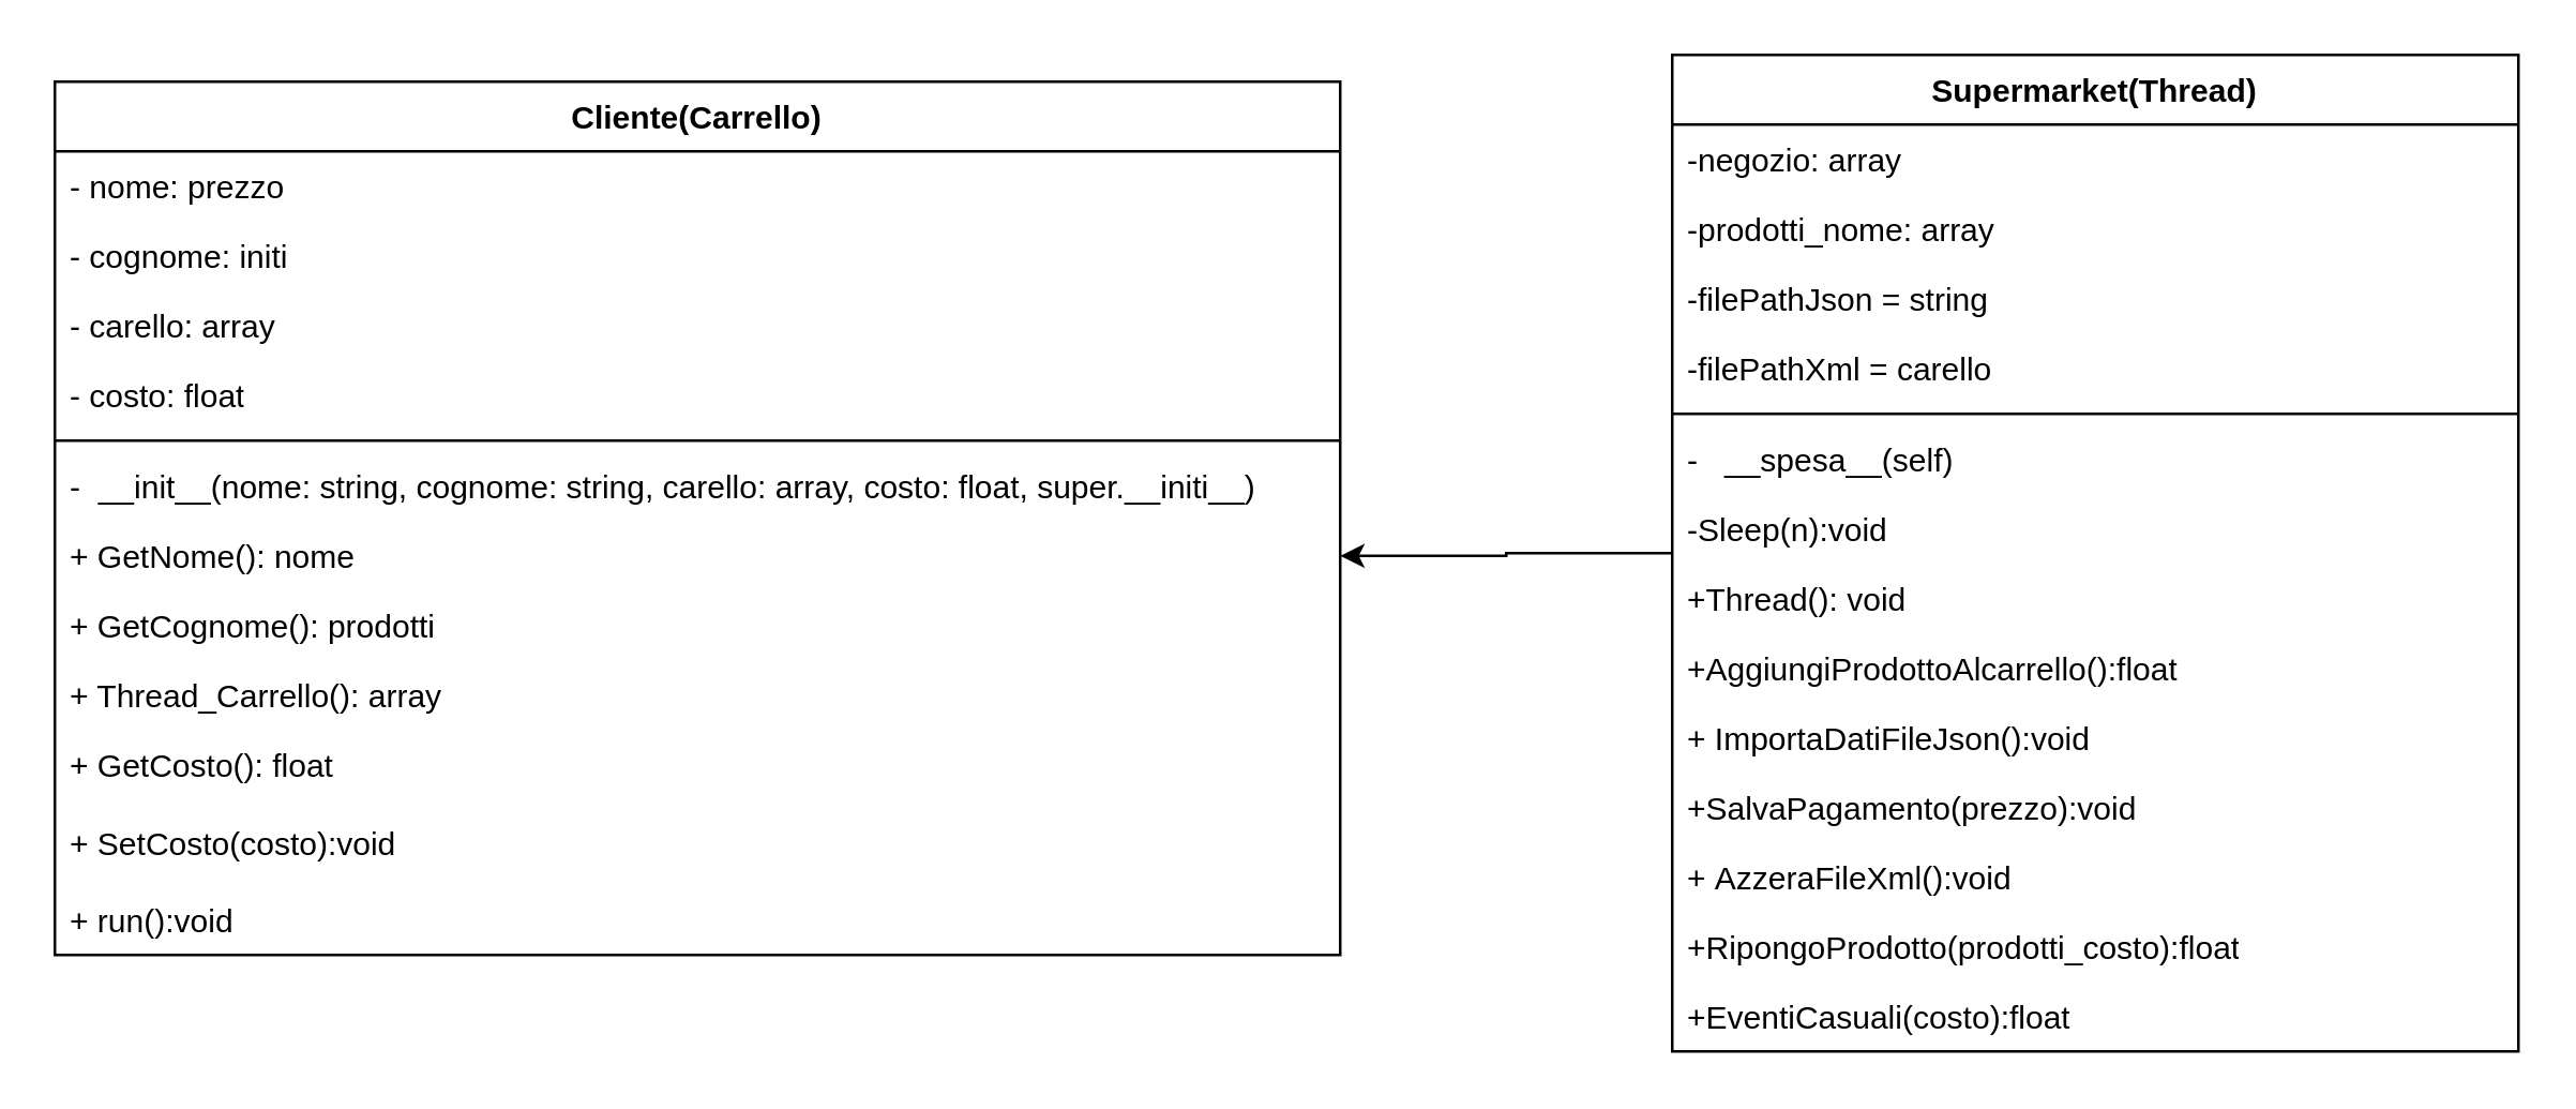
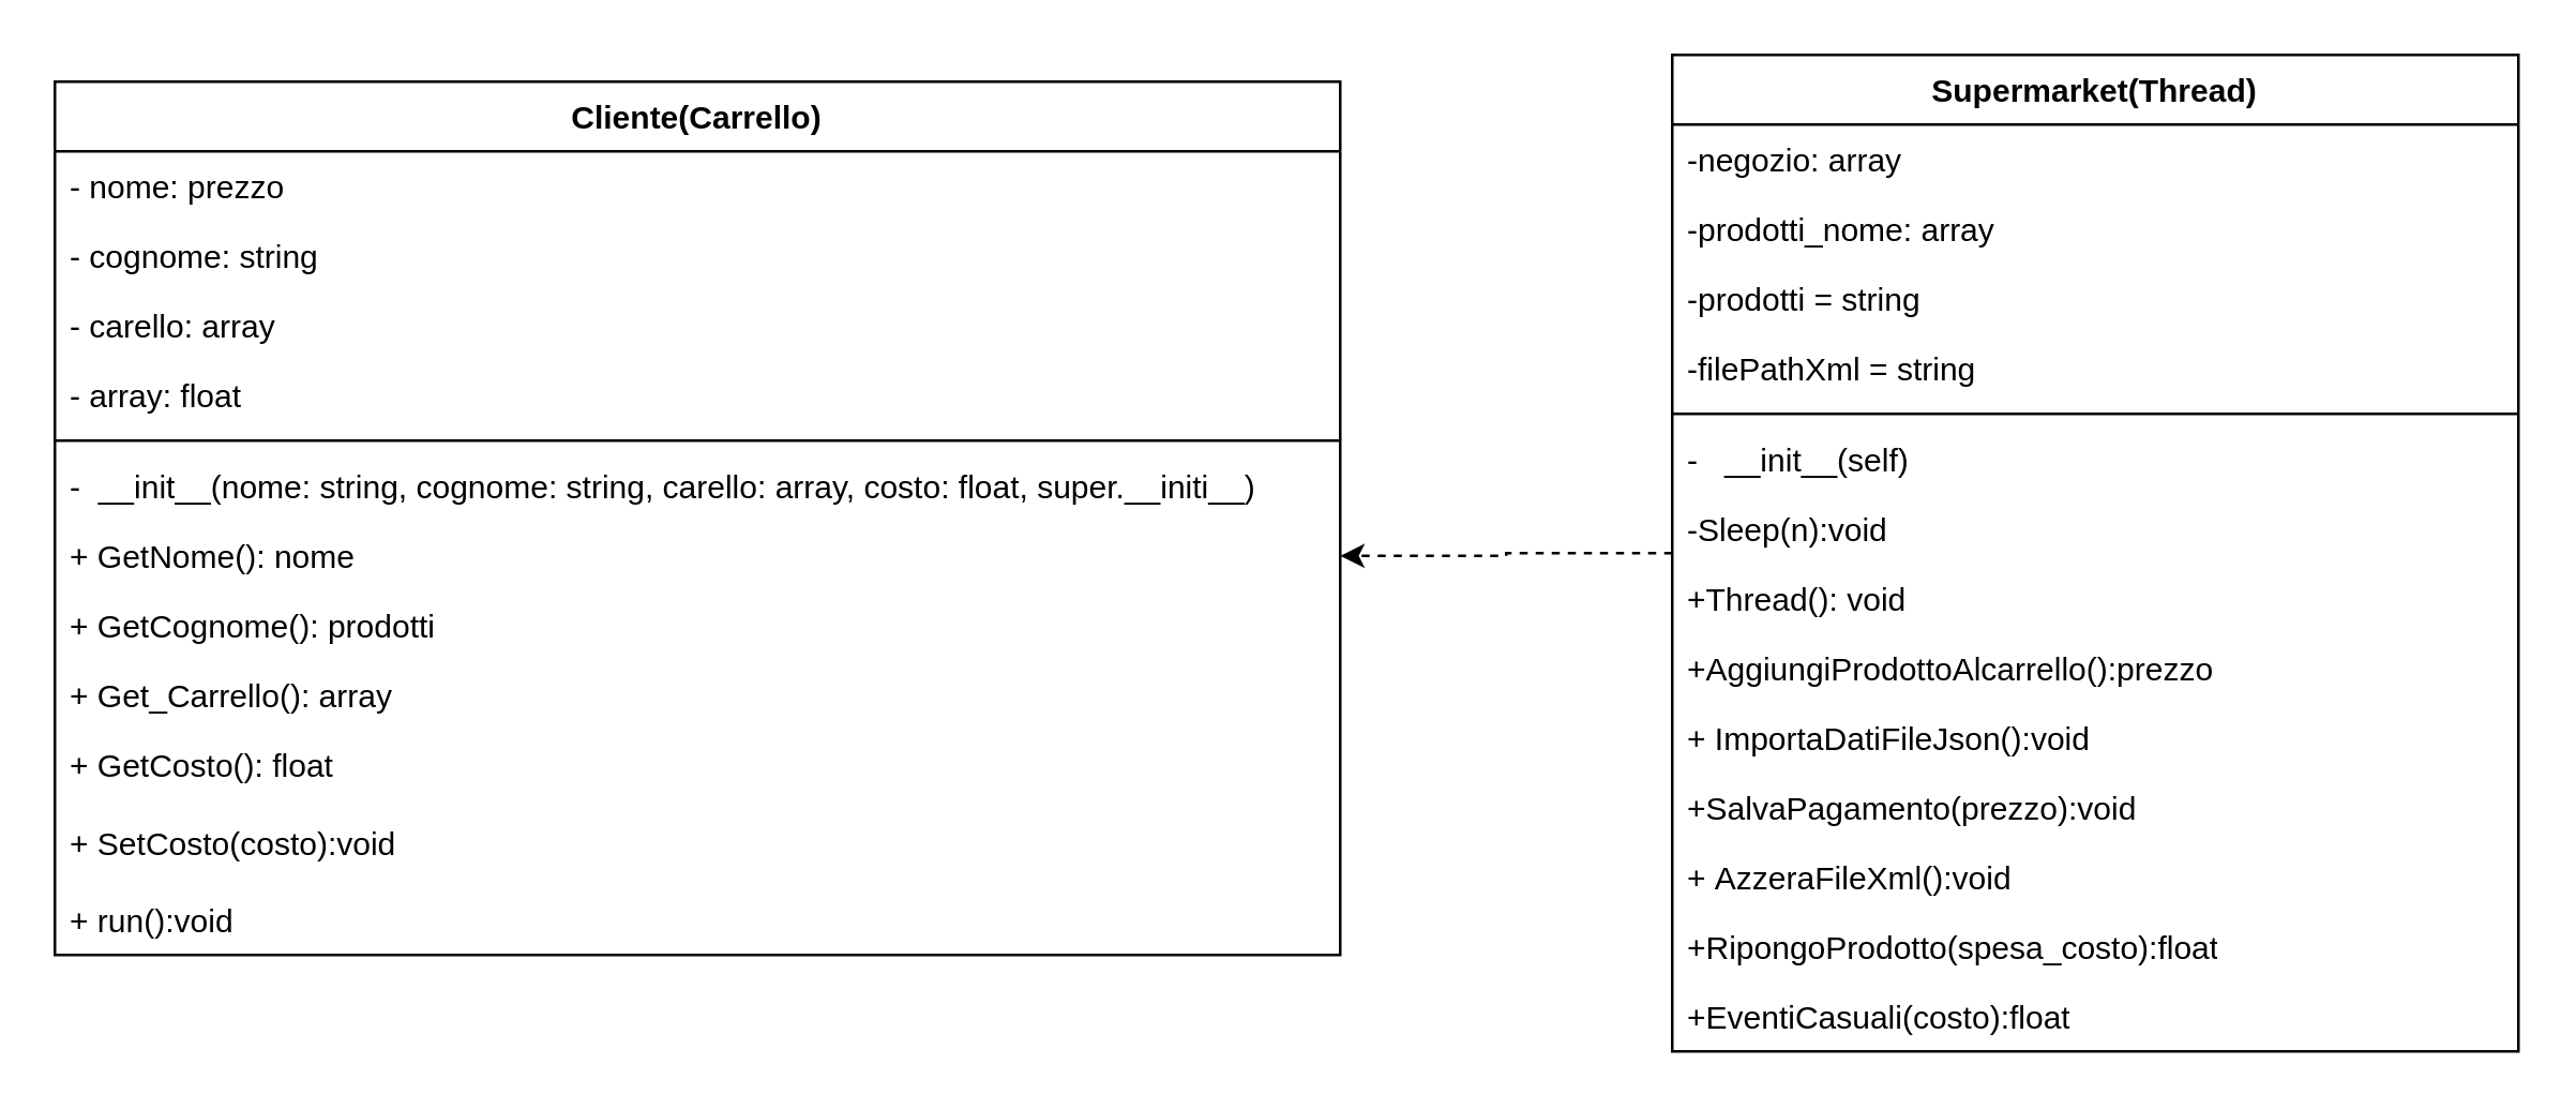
- <mxCell id="4" value="- cognome: initi" style="text;strokeColor=none;fillColor=none;align=left;verticalAlign=top;spacingLeft=4;spacingRight=4;overflow=hidden;rotatable=0;points=[[0,0.5],[1,0.5]];portConstraint=eastwest;whiteSpace=wrap;html=1;" parent="2" vertex="1"><mxGeometry y="52" width="480" height="26" as="geometry" /></mxCell>
+ <mxCell id="4" value="- cognome: string" style="text;strokeColor=none;fillColor=none;align=left;verticalAlign=top;spacingLeft=4;spacingRight=4;overflow=hidden;rotatable=0;points=[[0,0.5],[1,0.5]];portConstraint=eastwest;whiteSpace=wrap;html=1;" parent="2" vertex="1"><mxGeometry y="52" width="480" height="26" as="geometry" /></mxCell>
- <mxCell id="18" value="-filePathJson = string" style="text;strokeColor=none;fillColor=none;align=left;verticalAlign=top;spacingLeft=4;spacingRight=4;overflow=hidden;rotatable=0;points=[[0,0.5],[1,0.5]];portConstraint=eastwest;whiteSpace=wrap;html=1;" parent="15" vertex="1"><mxGeometry y="78" width="316" height="26" as="geometry" /></mxCell>
+ <mxCell id="18" value="-prodotti = string" style="text;strokeColor=none;fillColor=none;align=left;verticalAlign=top;spacingLeft=4;spacingRight=4;overflow=hidden;rotatable=0;points=[[0,0.5],[1,0.5]];portConstraint=eastwest;whiteSpace=wrap;html=1;" parent="15" vertex="1"><mxGeometry y="78" width="316" height="26" as="geometry" /></mxCell>
- <mxCell id="19" value="-filePathXml = carello" style="text;strokeColor=none;fillColor=none;align=left;verticalAlign=top;spacingLeft=4;spacingRight=4;overflow=hidden;rotatable=0;points=[[0,0.5],[1,0.5]];portConstraint=eastwest;whiteSpace=wrap;html=1;" parent="15" vertex="1"><mxGeometry y="104" width="316" height="26" as="geometry" /></mxCell>
+ <mxCell id="19" value="-filePathXml = string" style="text;strokeColor=none;fillColor=none;align=left;verticalAlign=top;spacingLeft=4;spacingRight=4;overflow=hidden;rotatable=0;points=[[0,0.5],[1,0.5]];portConstraint=eastwest;whiteSpace=wrap;html=1;" parent="15" vertex="1"><mxGeometry y="104" width="316" height="26" as="geometry" /></mxCell>
- <mxCell id="6" value="- costo: float" style="text;strokeColor=none;fillColor=none;align=left;verticalAlign=top;spacingLeft=4;spacingRight=4;overflow=hidden;rotatable=0;points=[[0,0.5],[1,0.5]];portConstraint=eastwest;whiteSpace=wrap;html=1;" parent="2" vertex="1"><mxGeometry y="104" width="480" height="26" as="geometry" /></mxCell>
+ <mxCell id="6" value="- array: float" style="text;strokeColor=none;fillColor=none;align=left;verticalAlign=top;spacingLeft=4;spacingRight=4;overflow=hidden;rotatable=0;points=[[0,0.5],[1,0.5]];portConstraint=eastwest;whiteSpace=wrap;html=1;" parent="2" vertex="1"><mxGeometry y="104" width="480" height="26" as="geometry" /></mxCell>
- <mxCell id="21" value="-&amp;nbsp; &amp;nbsp;__spesa__(self)" style="text;strokeColor=none;fillColor=none;align=left;verticalAlign=top;spacingLeft=4;spacingRight=4;overflow=hidden;rotatable=0;points=[[0,0.5],[1,0.5]];portConstraint=eastwest;whiteSpace=wrap;html=1;" parent="15" vertex="1"><mxGeometry y="138" width="316" height="26" as="geometry" /></mxCell>
+ <mxCell id="21" value="-&amp;nbsp; &amp;nbsp;__init__(self)" style="text;strokeColor=none;fillColor=none;align=left;verticalAlign=top;spacingLeft=4;spacingRight=4;overflow=hidden;rotatable=0;points=[[0,0.5],[1,0.5]];portConstraint=eastwest;whiteSpace=wrap;html=1;" parent="15" vertex="1"><mxGeometry y="138" width="316" height="26" as="geometry" /></mxCell>
- <mxCell id="14" style="edgeStyle=orthogonalEdgeStyle;rounded=0;orthogonalLoop=1;jettySize=auto;html=1;entryX=1;entryY=0.5;entryDx=0;entryDy=0;" edge="1" parent="1" source="15" target="9"><mxGeometry relative="1" as="geometry" /></mxCell>
+ <mxCell id="14" style="edgeStyle=orthogonalEdgeStyle;rounded=0;orthogonalLoop=1;jettySize=auto;html=1;entryX=1;entryY=0.5;entryDx=0;entryDy=0;dashed=1;" edge="1" parent="1" source="15" target="9"><mxGeometry relative="1" as="geometry" /></mxCell>
- <mxCell id="24" value="+AggiungiProdottoAlcarrello():float" style="text;strokeColor=none;fillColor=none;align=left;verticalAlign=top;spacingLeft=4;spacingRight=4;overflow=hidden;rotatable=0;points=[[0,0.5],[1,0.5]];portConstraint=eastwest;whiteSpace=wrap;html=1;" parent="15" vertex="1"><mxGeometry y="216" width="316" height="26" as="geometry" /></mxCell>
+ <mxCell id="24" value="+AggiungiProdottoAlcarrello():prezzo" style="text;strokeColor=none;fillColor=none;align=left;verticalAlign=top;spacingLeft=4;spacingRight=4;overflow=hidden;rotatable=0;points=[[0,0.5],[1,0.5]];portConstraint=eastwest;whiteSpace=wrap;html=1;" parent="15" vertex="1"><mxGeometry y="216" width="316" height="26" as="geometry" /></mxCell>
- <mxCell id="11" value="+ Thread_Carrello(): array&amp;nbsp;" style="text;strokeColor=none;fillColor=none;align=left;verticalAlign=top;spacingLeft=4;spacingRight=4;overflow=hidden;rotatable=0;points=[[0,0.5],[1,0.5]];portConstraint=eastwest;whiteSpace=wrap;html=1;" parent="2" vertex="1"><mxGeometry y="216" width="480" height="26" as="geometry" /></mxCell>
+ <mxCell id="11" value="+ Get_Carrello(): array&amp;nbsp;" style="text;strokeColor=none;fillColor=none;align=left;verticalAlign=top;spacingLeft=4;spacingRight=4;overflow=hidden;rotatable=0;points=[[0,0.5],[1,0.5]];portConstraint=eastwest;whiteSpace=wrap;html=1;" parent="2" vertex="1"><mxGeometry y="216" width="480" height="26" as="geometry" /></mxCell>
- <mxCell id="28" value="+RipongoProdotto(prodotti_costo):float" style="text;strokeColor=none;fillColor=none;align=left;verticalAlign=top;spacingLeft=4;spacingRight=4;overflow=hidden;rotatable=0;points=[[0,0.5],[1,0.5]];portConstraint=eastwest;whiteSpace=wrap;html=1;" vertex="1" parent="15"><mxGeometry y="320" width="316" height="26" as="geometry" /></mxCell>
+ <mxCell id="28" value="+RipongoProdotto(spesa_costo):float" style="text;strokeColor=none;fillColor=none;align=left;verticalAlign=top;spacingLeft=4;spacingRight=4;overflow=hidden;rotatable=0;points=[[0,0.5],[1,0.5]];portConstraint=eastwest;whiteSpace=wrap;html=1;" vertex="1" parent="15"><mxGeometry y="320" width="316" height="26" as="geometry" /></mxCell>
